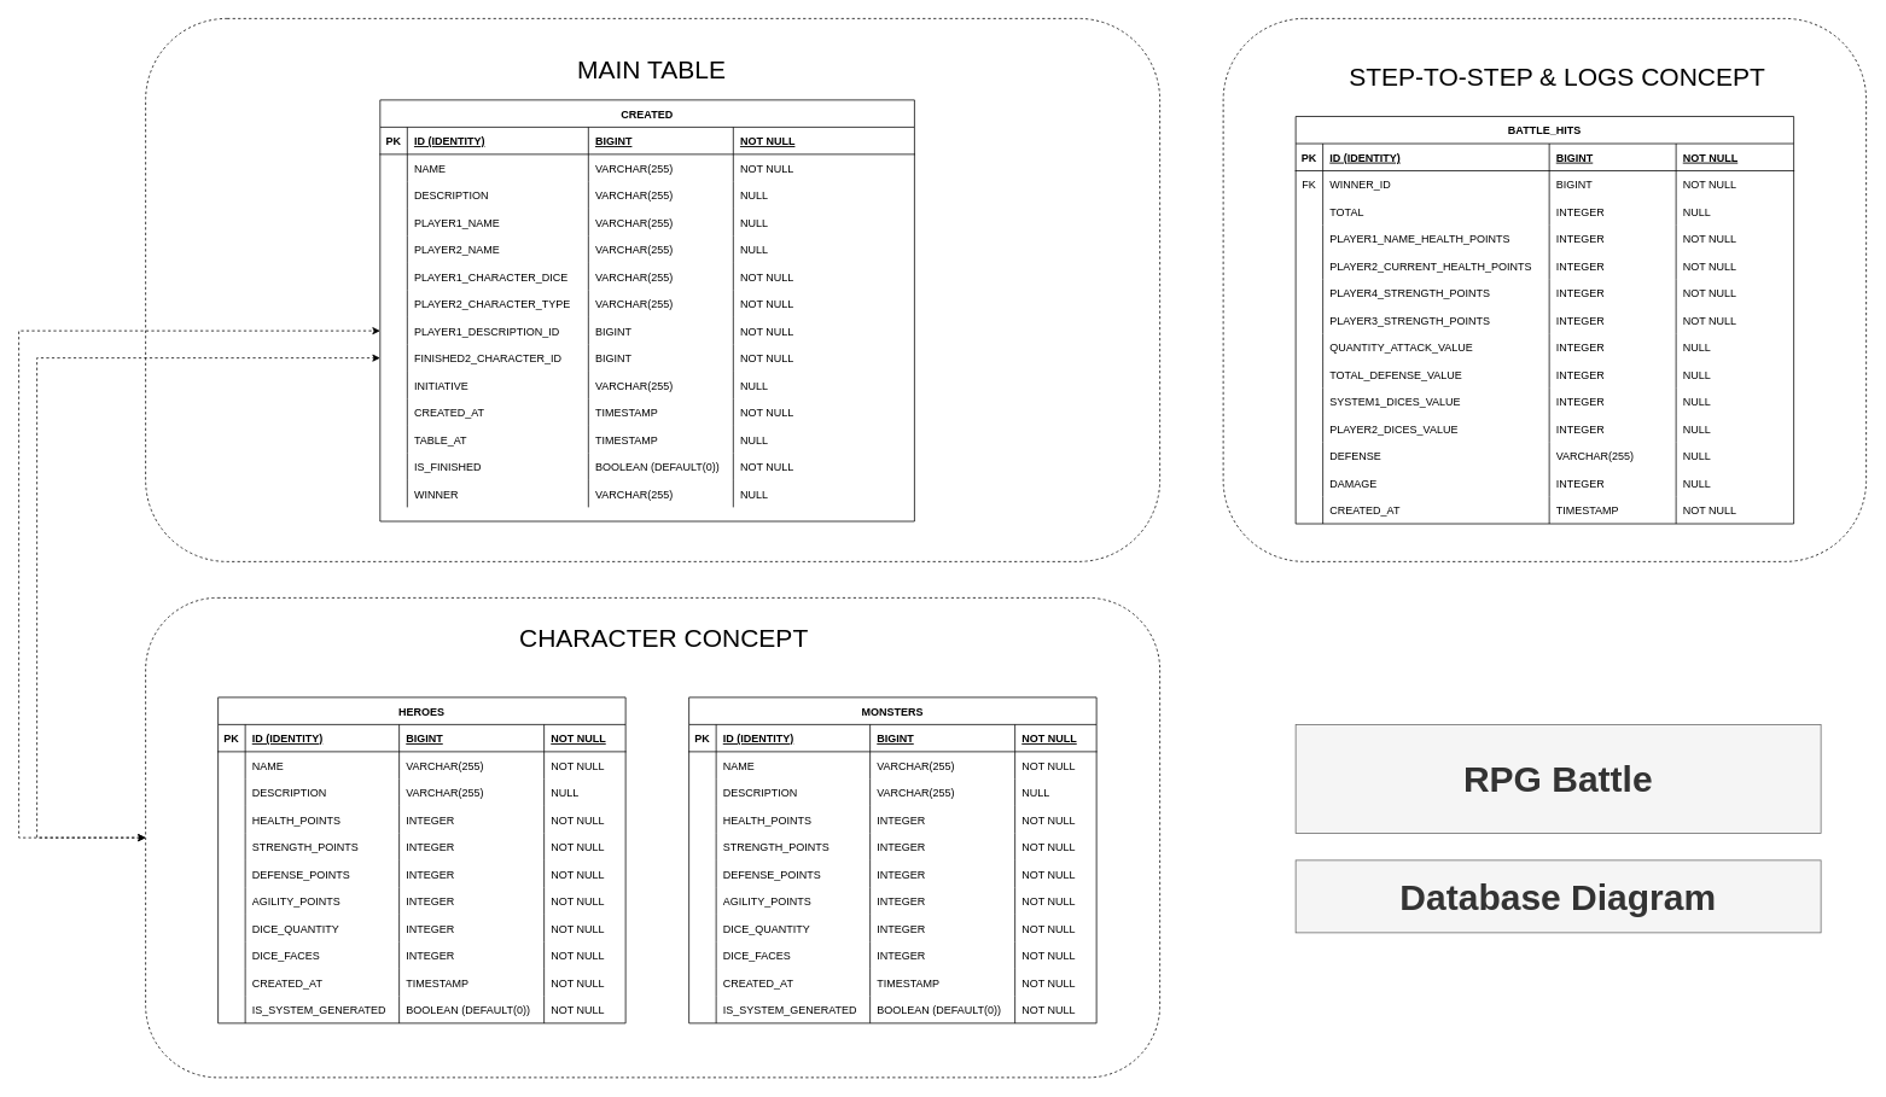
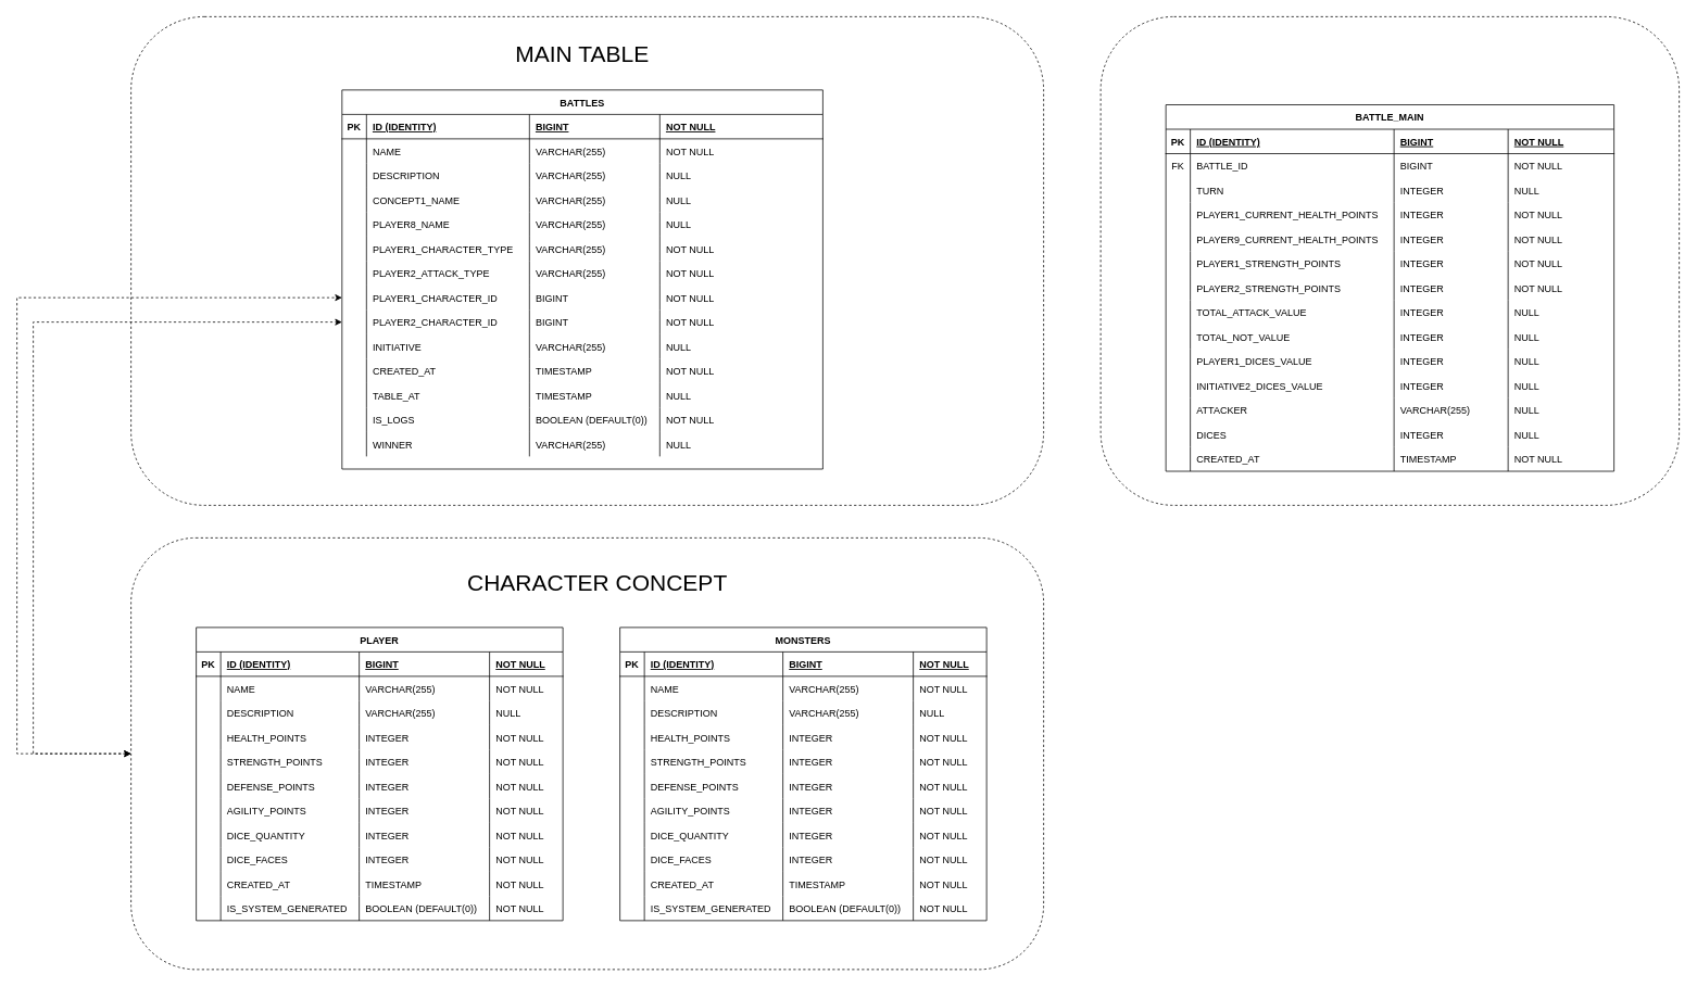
- <mxCell id="266" value="MAIN TABLE" style="text;html=1;fillColor=none;align=center;verticalAlign=middle;whiteSpace=wrap;rounded=0;fontSize=28;glass=0;" vertex="1" parent="193"><mxGeometry x="205.215" y="30.004" width="707.527" height="51.724" as="geometry" /></mxCell>
+ <mxCell id="266" value="MAIN TABLE" style="text;html=1;fillColor=none;align=center;verticalAlign=middle;whiteSpace=wrap;rounded=0;fontSize=28;glass=0;" vertex="1" parent="193"><mxGeometry x="200.215" y="20.004" width="707.527" height="51.724" as="geometry" /></mxCell>
- <mxCell id="192" value="STEP-TO-STEP &amp;amp; LOGS CONCEPT" style="text;html=1;fillColor=none;align=center;verticalAlign=middle;whiteSpace=wrap;rounded=0;fontSize=28;glass=0;" vertex="1" parent="119"><mxGeometry x="75" y="39.344" width="587.5" height="49.18" as="geometry" /></mxCell>
- <mxCell id="195" value="CREATED" style="shape=table;startSize=30;container=1;collapsible=1;childLayout=tableLayout;fixedRows=1;rowLines=0;fontStyle=1;align=center;resizeLast=1;" vertex="1" parent="193"><mxGeometry x="258.925" y="89.998" width="590.108" height="465.517" as="geometry" /></mxCell>
+ <mxCell id="195" value="BATTLES" style="shape=table;startSize=30;container=1;collapsible=1;childLayout=tableLayout;fixedRows=1;rowLines=0;fontStyle=1;align=center;resizeLast=1;" vertex="1" parent="193"><mxGeometry x="258.925" y="89.998" width="590.108" height="465.517" as="geometry" /></mxCell>
- <mxCell id="121" value="BATTLE_HITS" style="shape=table;startSize=30;container=1;collapsible=1;childLayout=tableLayout;fixedRows=1;rowLines=0;fontStyle=1;align=center;resizeLast=1;" vertex="1" parent="119"><mxGeometry x="80" y="108.197" width="550.0" height="450" as="geometry" /></mxCell>
+ <mxCell id="121" value="BATTLE_MAIN" style="shape=table;startSize=30;container=1;collapsible=1;childLayout=tableLayout;fixedRows=1;rowLines=0;fontStyle=1;align=center;resizeLast=1;" vertex="1" parent="119"><mxGeometry x="80" y="108.197" width="550.0" height="450" as="geometry" /></mxCell>
- <mxCell id="129" value="WINNER_ID" style="shape=partialRectangle;connectable=0;fillColor=none;top=0;left=0;bottom=0;right=0;align=left;spacingLeft=6;overflow=hidden;" vertex="1" parent="127"><mxGeometry x="30" width="250.0" height="30" as="geometry"><mxRectangle width="250.0" height="30" as="alternateBounds" /></mxGeometry></mxCell>
+ <mxCell id="129" value="BATTLE_ID" style="shape=partialRectangle;connectable=0;fillColor=none;top=0;left=0;bottom=0;right=0;align=left;spacingLeft=6;overflow=hidden;" vertex="1" parent="127"><mxGeometry x="30" width="250.0" height="30" as="geometry"><mxRectangle width="250.0" height="30" as="alternateBounds" /></mxGeometry></mxCell>
- <mxCell id="134" value="TOTAL" style="shape=partialRectangle;connectable=0;fillColor=none;top=0;left=0;bottom=0;right=0;align=left;spacingLeft=6;overflow=hidden;" vertex="1" parent="132"><mxGeometry x="30" width="250.0" height="30" as="geometry"><mxRectangle width="250.0" height="30" as="alternateBounds" /></mxGeometry></mxCell>
+ <mxCell id="134" value="TURN" style="shape=partialRectangle;connectable=0;fillColor=none;top=0;left=0;bottom=0;right=0;align=left;spacingLeft=6;overflow=hidden;" vertex="1" parent="132"><mxGeometry x="30" width="250.0" height="30" as="geometry"><mxRectangle width="250.0" height="30" as="alternateBounds" /></mxGeometry></mxCell>
- <mxCell id="213" value="PLAYER1_NAME" style="shape=partialRectangle;connectable=0;fillColor=none;top=0;left=0;bottom=0;right=0;align=left;spacingLeft=6;overflow=hidden;" vertex="1" parent="211"><mxGeometry x="30" width="200" height="30" as="geometry"><mxRectangle width="200" height="30" as="alternateBounds" /></mxGeometry></mxCell>
+ <mxCell id="213" value="CONCEPT1_NAME" style="shape=partialRectangle;connectable=0;fillColor=none;top=0;left=0;bottom=0;right=0;align=left;spacingLeft=6;overflow=hidden;" vertex="1" parent="211"><mxGeometry x="30" width="200" height="30" as="geometry"><mxRectangle width="200" height="30" as="alternateBounds" /></mxGeometry></mxCell>
- <mxCell id="139" value="PLAYER1_NAME_HEALTH_POINTS" style="shape=partialRectangle;connectable=0;fillColor=none;top=0;left=0;bottom=0;right=0;align=left;spacingLeft=6;overflow=hidden;" vertex="1" parent="137"><mxGeometry x="30" width="250.0" height="30" as="geometry"><mxRectangle width="250.0" height="30" as="alternateBounds" /></mxGeometry></mxCell>
+ <mxCell id="139" value="PLAYER1_CURRENT_HEALTH_POINTS" style="shape=partialRectangle;connectable=0;fillColor=none;top=0;left=0;bottom=0;right=0;align=left;spacingLeft=6;overflow=hidden;" vertex="1" parent="137"><mxGeometry x="30" width="250.0" height="30" as="geometry"><mxRectangle width="250.0" height="30" as="alternateBounds" /></mxGeometry></mxCell>
- <mxCell id="218" value="PLAYER2_NAME" style="shape=partialRectangle;connectable=0;fillColor=none;top=0;left=0;bottom=0;right=0;align=left;spacingLeft=6;overflow=hidden;" vertex="1" parent="216"><mxGeometry x="30" width="200" height="30" as="geometry"><mxRectangle width="200" height="30" as="alternateBounds" /></mxGeometry></mxCell>
+ <mxCell id="218" value="PLAYER8_NAME" style="shape=partialRectangle;connectable=0;fillColor=none;top=0;left=0;bottom=0;right=0;align=left;spacingLeft=6;overflow=hidden;" vertex="1" parent="216"><mxGeometry x="30" width="200" height="30" as="geometry"><mxRectangle width="200" height="30" as="alternateBounds" /></mxGeometry></mxCell>
- <mxCell id="144" value="PLAYER2_CURRENT_HEALTH_POINTS" style="shape=partialRectangle;connectable=0;fillColor=none;top=0;left=0;bottom=0;right=0;align=left;spacingLeft=6;overflow=hidden;" vertex="1" parent="142"><mxGeometry x="30" width="250.0" height="30" as="geometry"><mxRectangle width="250.0" height="30" as="alternateBounds" /></mxGeometry></mxCell>
+ <mxCell id="144" value="PLAYER9_CURRENT_HEALTH_POINTS" style="shape=partialRectangle;connectable=0;fillColor=none;top=0;left=0;bottom=0;right=0;align=left;spacingLeft=6;overflow=hidden;" vertex="1" parent="142"><mxGeometry x="30" width="250.0" height="30" as="geometry"><mxRectangle width="250.0" height="30" as="alternateBounds" /></mxGeometry></mxCell>
- <mxCell id="223" value="PLAYER1_CHARACTER_DICE" style="shape=partialRectangle;connectable=0;fillColor=none;top=0;left=0;bottom=0;right=0;align=left;spacingLeft=6;overflow=hidden;" vertex="1" parent="221"><mxGeometry x="30" width="200" height="30" as="geometry"><mxRectangle width="200" height="30" as="alternateBounds" /></mxGeometry></mxCell>
+ <mxCell id="223" value="PLAYER1_CHARACTER_TYPE" style="shape=partialRectangle;connectable=0;fillColor=none;top=0;left=0;bottom=0;right=0;align=left;spacingLeft=6;overflow=hidden;" vertex="1" parent="221"><mxGeometry x="30" width="200" height="30" as="geometry"><mxRectangle width="200" height="30" as="alternateBounds" /></mxGeometry></mxCell>
- <mxCell id="149" value="PLAYER4_STRENGTH_POINTS" style="shape=partialRectangle;connectable=0;fillColor=none;top=0;left=0;bottom=0;right=0;align=left;spacingLeft=6;overflow=hidden;" vertex="1" parent="147"><mxGeometry x="30" width="250.0" height="30" as="geometry"><mxRectangle width="250.0" height="30" as="alternateBounds" /></mxGeometry></mxCell>
+ <mxCell id="149" value="PLAYER1_STRENGTH_POINTS" style="shape=partialRectangle;connectable=0;fillColor=none;top=0;left=0;bottom=0;right=0;align=left;spacingLeft=6;overflow=hidden;" vertex="1" parent="147"><mxGeometry x="30" width="250.0" height="30" as="geometry"><mxRectangle width="250.0" height="30" as="alternateBounds" /></mxGeometry></mxCell>
- <mxCell id="228" value="PLAYER2_CHARACTER_TYPE" style="shape=partialRectangle;connectable=0;fillColor=none;top=0;left=0;bottom=0;right=0;align=left;spacingLeft=6;overflow=hidden;" vertex="1" parent="226"><mxGeometry x="30" width="200" height="30" as="geometry"><mxRectangle width="200" height="30" as="alternateBounds" /></mxGeometry></mxCell>
+ <mxCell id="228" value="PLAYER2_ATTACK_TYPE" style="shape=partialRectangle;connectable=0;fillColor=none;top=0;left=0;bottom=0;right=0;align=left;spacingLeft=6;overflow=hidden;" vertex="1" parent="226"><mxGeometry x="30" width="200" height="30" as="geometry"><mxRectangle width="200" height="30" as="alternateBounds" /></mxGeometry></mxCell>
- <mxCell id="154" value="PLAYER3_STRENGTH_POINTS" style="shape=partialRectangle;connectable=0;fillColor=none;top=0;left=0;bottom=0;right=0;align=left;spacingLeft=6;overflow=hidden;" vertex="1" parent="152"><mxGeometry x="30" width="250.0" height="30" as="geometry"><mxRectangle width="250.0" height="30" as="alternateBounds" /></mxGeometry></mxCell>
+ <mxCell id="154" value="PLAYER2_STRENGTH_POINTS" style="shape=partialRectangle;connectable=0;fillColor=none;top=0;left=0;bottom=0;right=0;align=left;spacingLeft=6;overflow=hidden;" vertex="1" parent="152"><mxGeometry x="30" width="250.0" height="30" as="geometry"><mxRectangle width="250.0" height="30" as="alternateBounds" /></mxGeometry></mxCell>
- <mxCell id="233" value="PLAYER1_DESCRIPTION_ID" style="shape=partialRectangle;connectable=0;fillColor=none;top=0;left=0;bottom=0;right=0;align=left;spacingLeft=6;overflow=hidden;" vertex="1" parent="231"><mxGeometry x="30" width="200" height="30" as="geometry"><mxRectangle width="200" height="30" as="alternateBounds" /></mxGeometry></mxCell>
+ <mxCell id="233" value="PLAYER1_CHARACTER_ID" style="shape=partialRectangle;connectable=0;fillColor=none;top=0;left=0;bottom=0;right=0;align=left;spacingLeft=6;overflow=hidden;" vertex="1" parent="231"><mxGeometry x="30" width="200" height="30" as="geometry"><mxRectangle width="200" height="30" as="alternateBounds" /></mxGeometry></mxCell>
- <mxCell id="159" value="QUANTITY_ATTACK_VALUE" style="shape=partialRectangle;connectable=0;fillColor=none;top=0;left=0;bottom=0;right=0;align=left;spacingLeft=6;overflow=hidden;" vertex="1" parent="157"><mxGeometry x="30" width="250.0" height="30" as="geometry"><mxRectangle width="250.0" height="30" as="alternateBounds" /></mxGeometry></mxCell>
+ <mxCell id="159" value="TOTAL_ATTACK_VALUE" style="shape=partialRectangle;connectable=0;fillColor=none;top=0;left=0;bottom=0;right=0;align=left;spacingLeft=6;overflow=hidden;" vertex="1" parent="157"><mxGeometry x="30" width="250.0" height="30" as="geometry"><mxRectangle width="250.0" height="30" as="alternateBounds" /></mxGeometry></mxCell>
- <mxCell id="238" value="FINISHED2_CHARACTER_ID" style="shape=partialRectangle;connectable=0;fillColor=none;top=0;left=0;bottom=0;right=0;align=left;spacingLeft=6;overflow=hidden;" vertex="1" parent="236"><mxGeometry x="30" width="200" height="30" as="geometry"><mxRectangle width="200" height="30" as="alternateBounds" /></mxGeometry></mxCell>
+ <mxCell id="238" value="PLAYER2_CHARACTER_ID" style="shape=partialRectangle;connectable=0;fillColor=none;top=0;left=0;bottom=0;right=0;align=left;spacingLeft=6;overflow=hidden;" vertex="1" parent="236"><mxGeometry x="30" width="200" height="30" as="geometry"><mxRectangle width="200" height="30" as="alternateBounds" /></mxGeometry></mxCell>
- <mxCell id="164" value="TOTAL_DEFENSE_VALUE" style="shape=partialRectangle;connectable=0;fillColor=none;top=0;left=0;bottom=0;right=0;align=left;spacingLeft=6;overflow=hidden;" vertex="1" parent="162"><mxGeometry x="30" width="250.0" height="30" as="geometry"><mxRectangle width="250.0" height="30" as="alternateBounds" /></mxGeometry></mxCell>
+ <mxCell id="164" value="TOTAL_NOT_VALUE" style="shape=partialRectangle;connectable=0;fillColor=none;top=0;left=0;bottom=0;right=0;align=left;spacingLeft=6;overflow=hidden;" vertex="1" parent="162"><mxGeometry x="30" width="250.0" height="30" as="geometry"><mxRectangle width="250.0" height="30" as="alternateBounds" /></mxGeometry></mxCell>
- <mxCell id="169" value="SYSTEM1_DICES_VALUE" style="shape=partialRectangle;connectable=0;fillColor=none;top=0;left=0;bottom=0;right=0;align=left;spacingLeft=6;overflow=hidden;" vertex="1" parent="167"><mxGeometry x="30" width="250.0" height="30" as="geometry"><mxRectangle width="250.0" height="30" as="alternateBounds" /></mxGeometry></mxCell>
+ <mxCell id="169" value="PLAYER1_DICES_VALUE" style="shape=partialRectangle;connectable=0;fillColor=none;top=0;left=0;bottom=0;right=0;align=left;spacingLeft=6;overflow=hidden;" vertex="1" parent="167"><mxGeometry x="30" width="250.0" height="30" as="geometry"><mxRectangle width="250.0" height="30" as="alternateBounds" /></mxGeometry></mxCell>
- <mxCell id="174" value="PLAYER2_DICES_VALUE" style="shape=partialRectangle;connectable=0;fillColor=none;top=0;left=0;bottom=0;right=0;align=left;spacingLeft=6;overflow=hidden;" vertex="1" parent="172"><mxGeometry x="30" width="250.0" height="30" as="geometry"><mxRectangle width="250.0" height="30" as="alternateBounds" /></mxGeometry></mxCell>
+ <mxCell id="174" value="INITIATIVE2_DICES_VALUE" style="shape=partialRectangle;connectable=0;fillColor=none;top=0;left=0;bottom=0;right=0;align=left;spacingLeft=6;overflow=hidden;" vertex="1" parent="172"><mxGeometry x="30" width="250.0" height="30" as="geometry"><mxRectangle width="250.0" height="30" as="alternateBounds" /></mxGeometry></mxCell>
- <mxCell id="179" value="DEFENSE" style="shape=partialRectangle;connectable=0;fillColor=none;top=0;left=0;bottom=0;right=0;align=left;spacingLeft=6;overflow=hidden;" vertex="1" parent="177"><mxGeometry x="30" width="250.0" height="30" as="geometry"><mxRectangle width="250.0" height="30" as="alternateBounds" /></mxGeometry></mxCell>
+ <mxCell id="179" value="ATTACKER" style="shape=partialRectangle;connectable=0;fillColor=none;top=0;left=0;bottom=0;right=0;align=left;spacingLeft=6;overflow=hidden;" vertex="1" parent="177"><mxGeometry x="30" width="250.0" height="30" as="geometry"><mxRectangle width="250.0" height="30" as="alternateBounds" /></mxGeometry></mxCell>
- <mxCell id="258" value="IS_FINISHED" style="shape=partialRectangle;connectable=0;fillColor=none;top=0;left=0;bottom=0;right=0;align=left;spacingLeft=6;overflow=hidden;" vertex="1" parent="256"><mxGeometry x="30" width="200" height="30" as="geometry"><mxRectangle width="200" height="30" as="alternateBounds" /></mxGeometry></mxCell>
+ <mxCell id="258" value="IS_LOGS" style="shape=partialRectangle;connectable=0;fillColor=none;top=0;left=0;bottom=0;right=0;align=left;spacingLeft=6;overflow=hidden;" vertex="1" parent="256"><mxGeometry x="30" width="200" height="30" as="geometry"><mxRectangle width="200" height="30" as="alternateBounds" /></mxGeometry></mxCell>
- <mxCell id="184" value="DAMAGE" style="shape=partialRectangle;connectable=0;fillColor=none;top=0;left=0;bottom=0;right=0;align=left;spacingLeft=6;overflow=hidden;" vertex="1" parent="182"><mxGeometry x="30" width="250.0" height="30" as="geometry"><mxRectangle width="250.0" height="30" as="alternateBounds" /></mxGeometry></mxCell>
+ <mxCell id="184" value="DICES" style="shape=partialRectangle;connectable=0;fillColor=none;top=0;left=0;bottom=0;right=0;align=left;spacingLeft=6;overflow=hidden;" vertex="1" parent="182"><mxGeometry x="30" width="250.0" height="30" as="geometry"><mxRectangle width="250.0" height="30" as="alternateBounds" /></mxGeometry></mxCell>
- <mxCell id="118" value="CHARACTER CONCEPT" style="text;html=1;fillColor=none;align=center;verticalAlign=middle;whiteSpace=wrap;rounded=0;fontSize=28;glass=0;" vertex="1" parent="4"><mxGeometry x="380" y="20" width="385" height="50" as="geometry" /></mxCell>
+ <mxCell id="118" value="CHARACTER CONCEPT" style="text;html=1;fillColor=none;align=center;verticalAlign=middle;whiteSpace=wrap;rounded=0;fontSize=28;glass=0;" vertex="1" parent="4"><mxGeometry x="380" y="30" width="385" height="50" as="geometry" /></mxCell>
- <mxCell id="6" value="HEROES" style="shape=table;startSize=30;container=1;collapsible=1;childLayout=tableLayout;fixedRows=1;rowLines=0;fontStyle=1;align=center;resizeLast=1;" vertex="1" parent="4"><mxGeometry x="80" y="110" width="450" height="360" as="geometry" /></mxCell>
+ <mxCell id="6" value="PLAYER" style="shape=table;startSize=30;container=1;collapsible=1;childLayout=tableLayout;fixedRows=1;rowLines=0;fontStyle=1;align=center;resizeLast=1;" vertex="1" parent="4"><mxGeometry x="80" y="110" width="450" height="360" as="geometry" /></mxCell>
- <mxCell id="268" value="RPG Battle" style="text;html=1;strokeColor=#666666;fillColor=#f5f5f5;align=center;verticalAlign=middle;whiteSpace=wrap;rounded=0;fontSize=40;fontStyle=1;fontColor=#333333;" vertex="1" parent="267"><mxGeometry width="580" height="120" as="geometry" /></mxCell>
- <mxCell id="269" value="Database Diagram" style="text;html=1;strokeColor=#666666;fillColor=#f5f5f5;align=center;verticalAlign=middle;whiteSpace=wrap;rounded=0;fontSize=40;fontStyle=1;fontColor=#333333;" vertex="1" parent="267"><mxGeometry y="150" width="580" height="80" as="geometry" /></mxCell>
